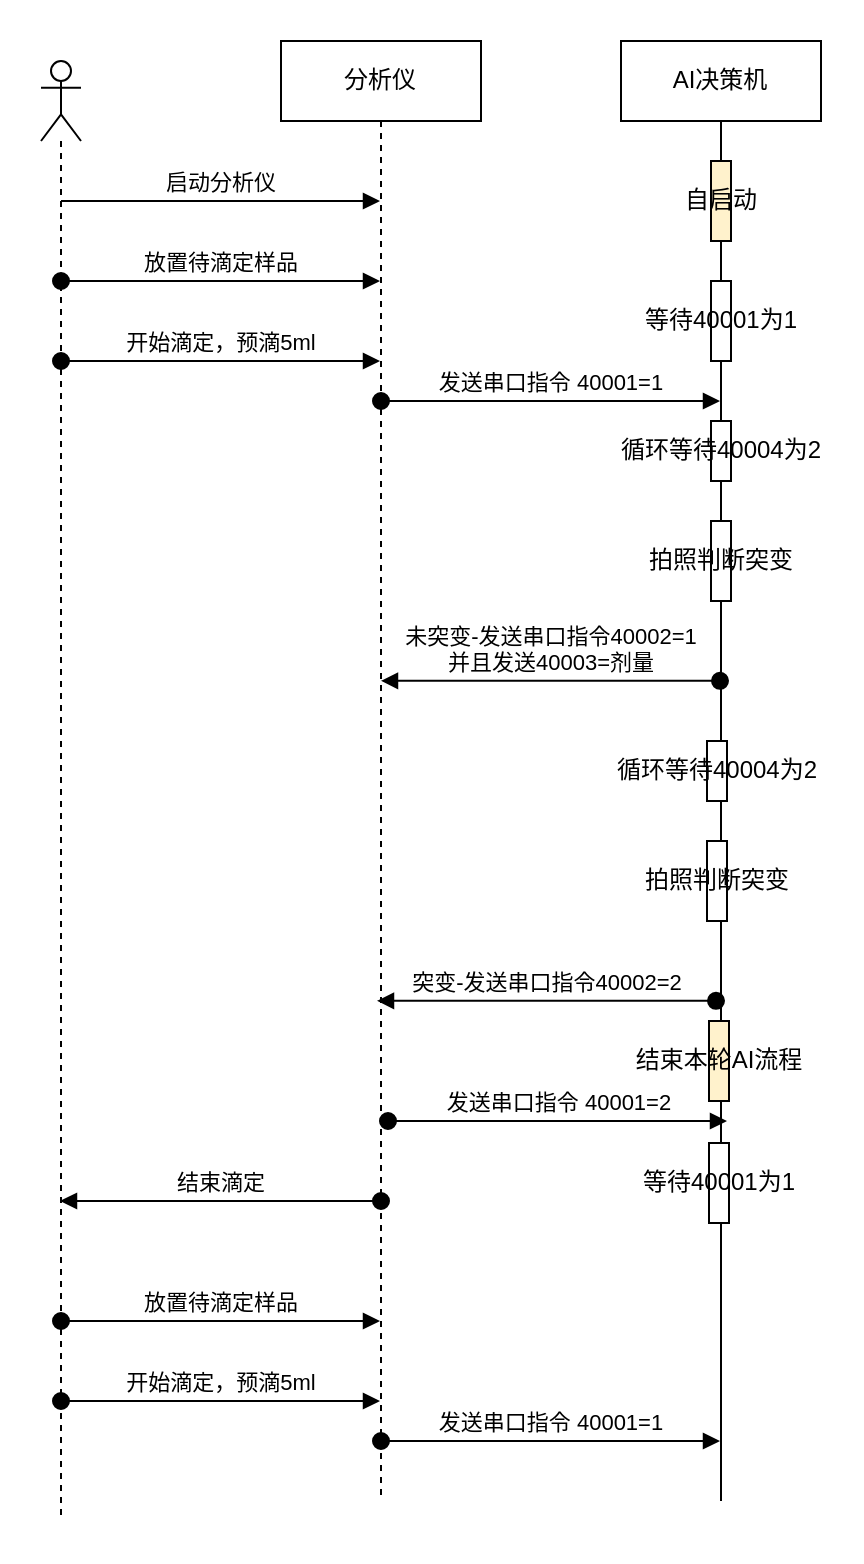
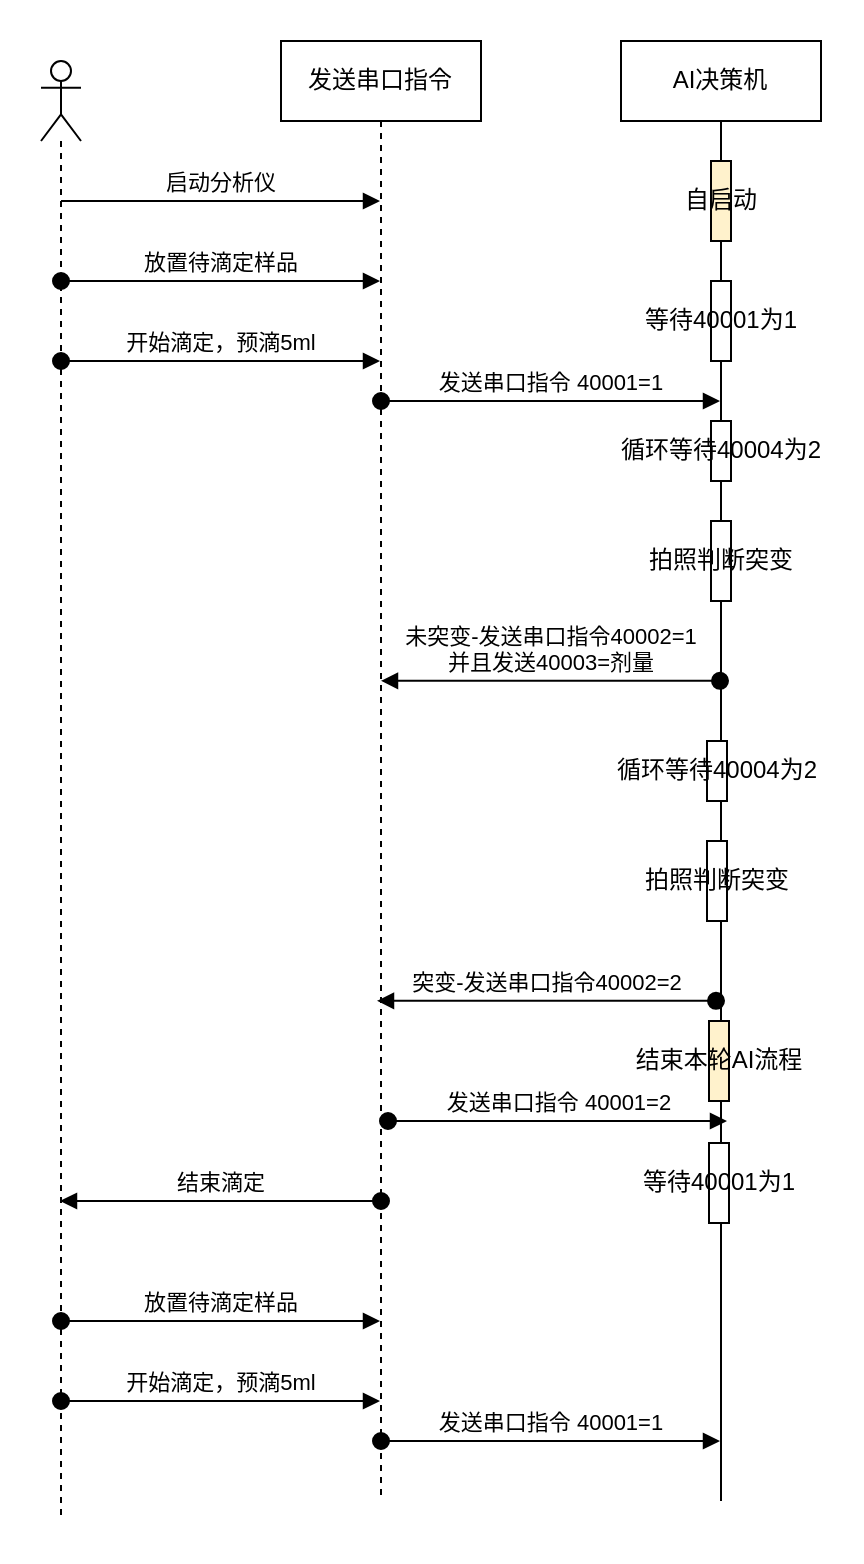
- <mxCell id="2" value="分析仪" style="shape=umlLifeline;perimeter=lifelinePerimeter;whiteSpace=wrap;html=1;container=1;collapsible=0;recursiveResize=0;outlineConnect=0;" vertex="1" parent="1"><mxGeometry x="140" y="20" width="100" height="730" as="geometry" /></mxCell>
+ <mxCell id="2" value="发送串口指令" style="shape=umlLifeline;perimeter=lifelinePerimeter;whiteSpace=wrap;html=1;container=1;collapsible=0;recursiveResize=0;outlineConnect=0;" vertex="1" parent="1"><mxGeometry x="140" y="20" width="100" height="730" as="geometry" /></mxCell>
